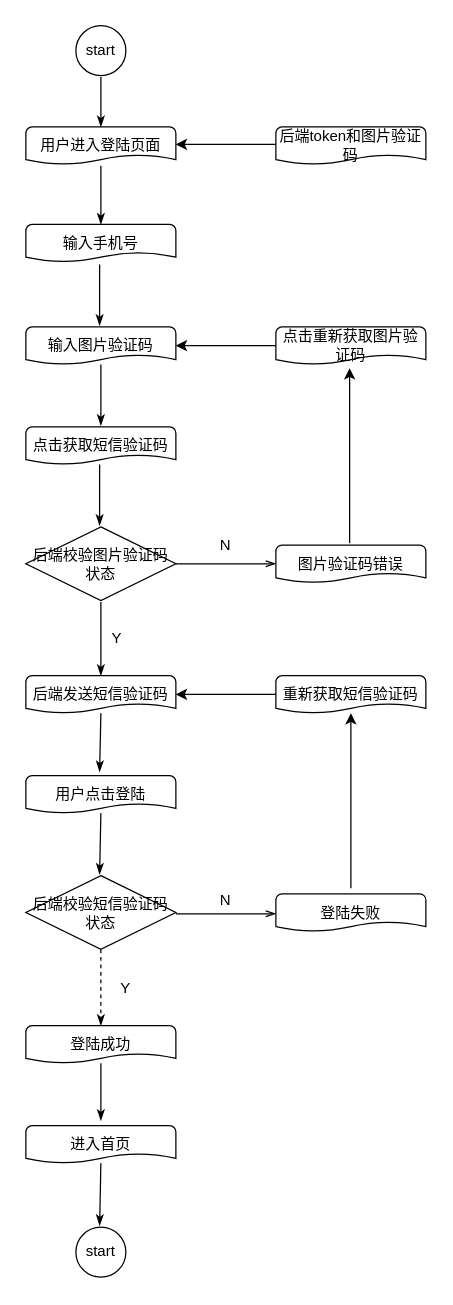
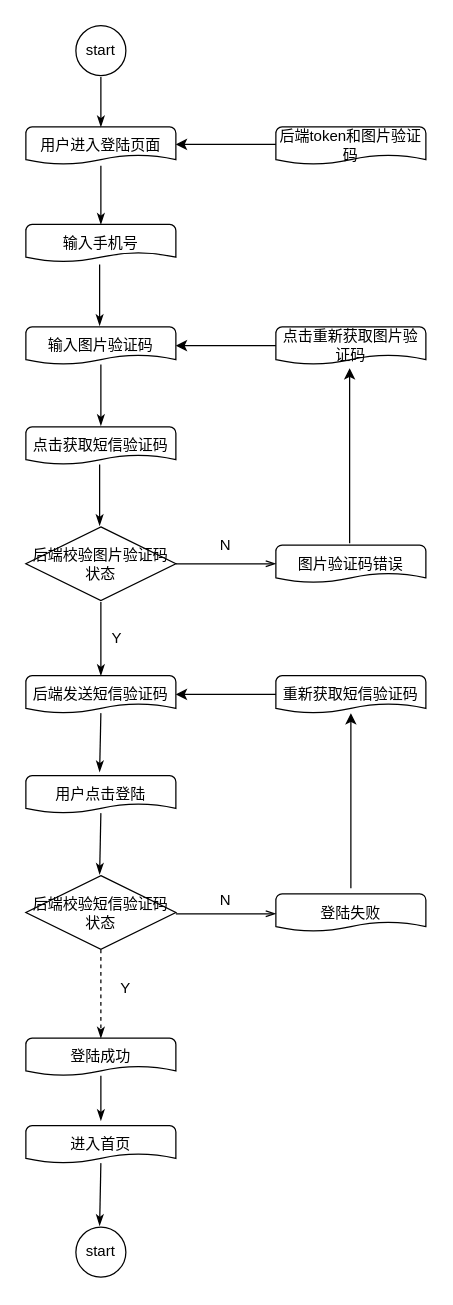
- <mxCell id="11" value="登陆成功" style="strokeWidth=1;html=1;shape=mxgraph.flowchart.document2;whiteSpace=wrap;size=0.25;" parent="1" vertex="1"><mxGeometry x="20" y="820" width="120" height="30" as="geometry" /></mxCell>
+ <mxCell id="11" value="登陆成功" style="strokeWidth=1;html=1;shape=mxgraph.flowchart.document2;whiteSpace=wrap;size=0.25;" parent="1" vertex="1"><mxGeometry x="20" y="830" width="120" height="30" as="geometry" /></mxCell>
